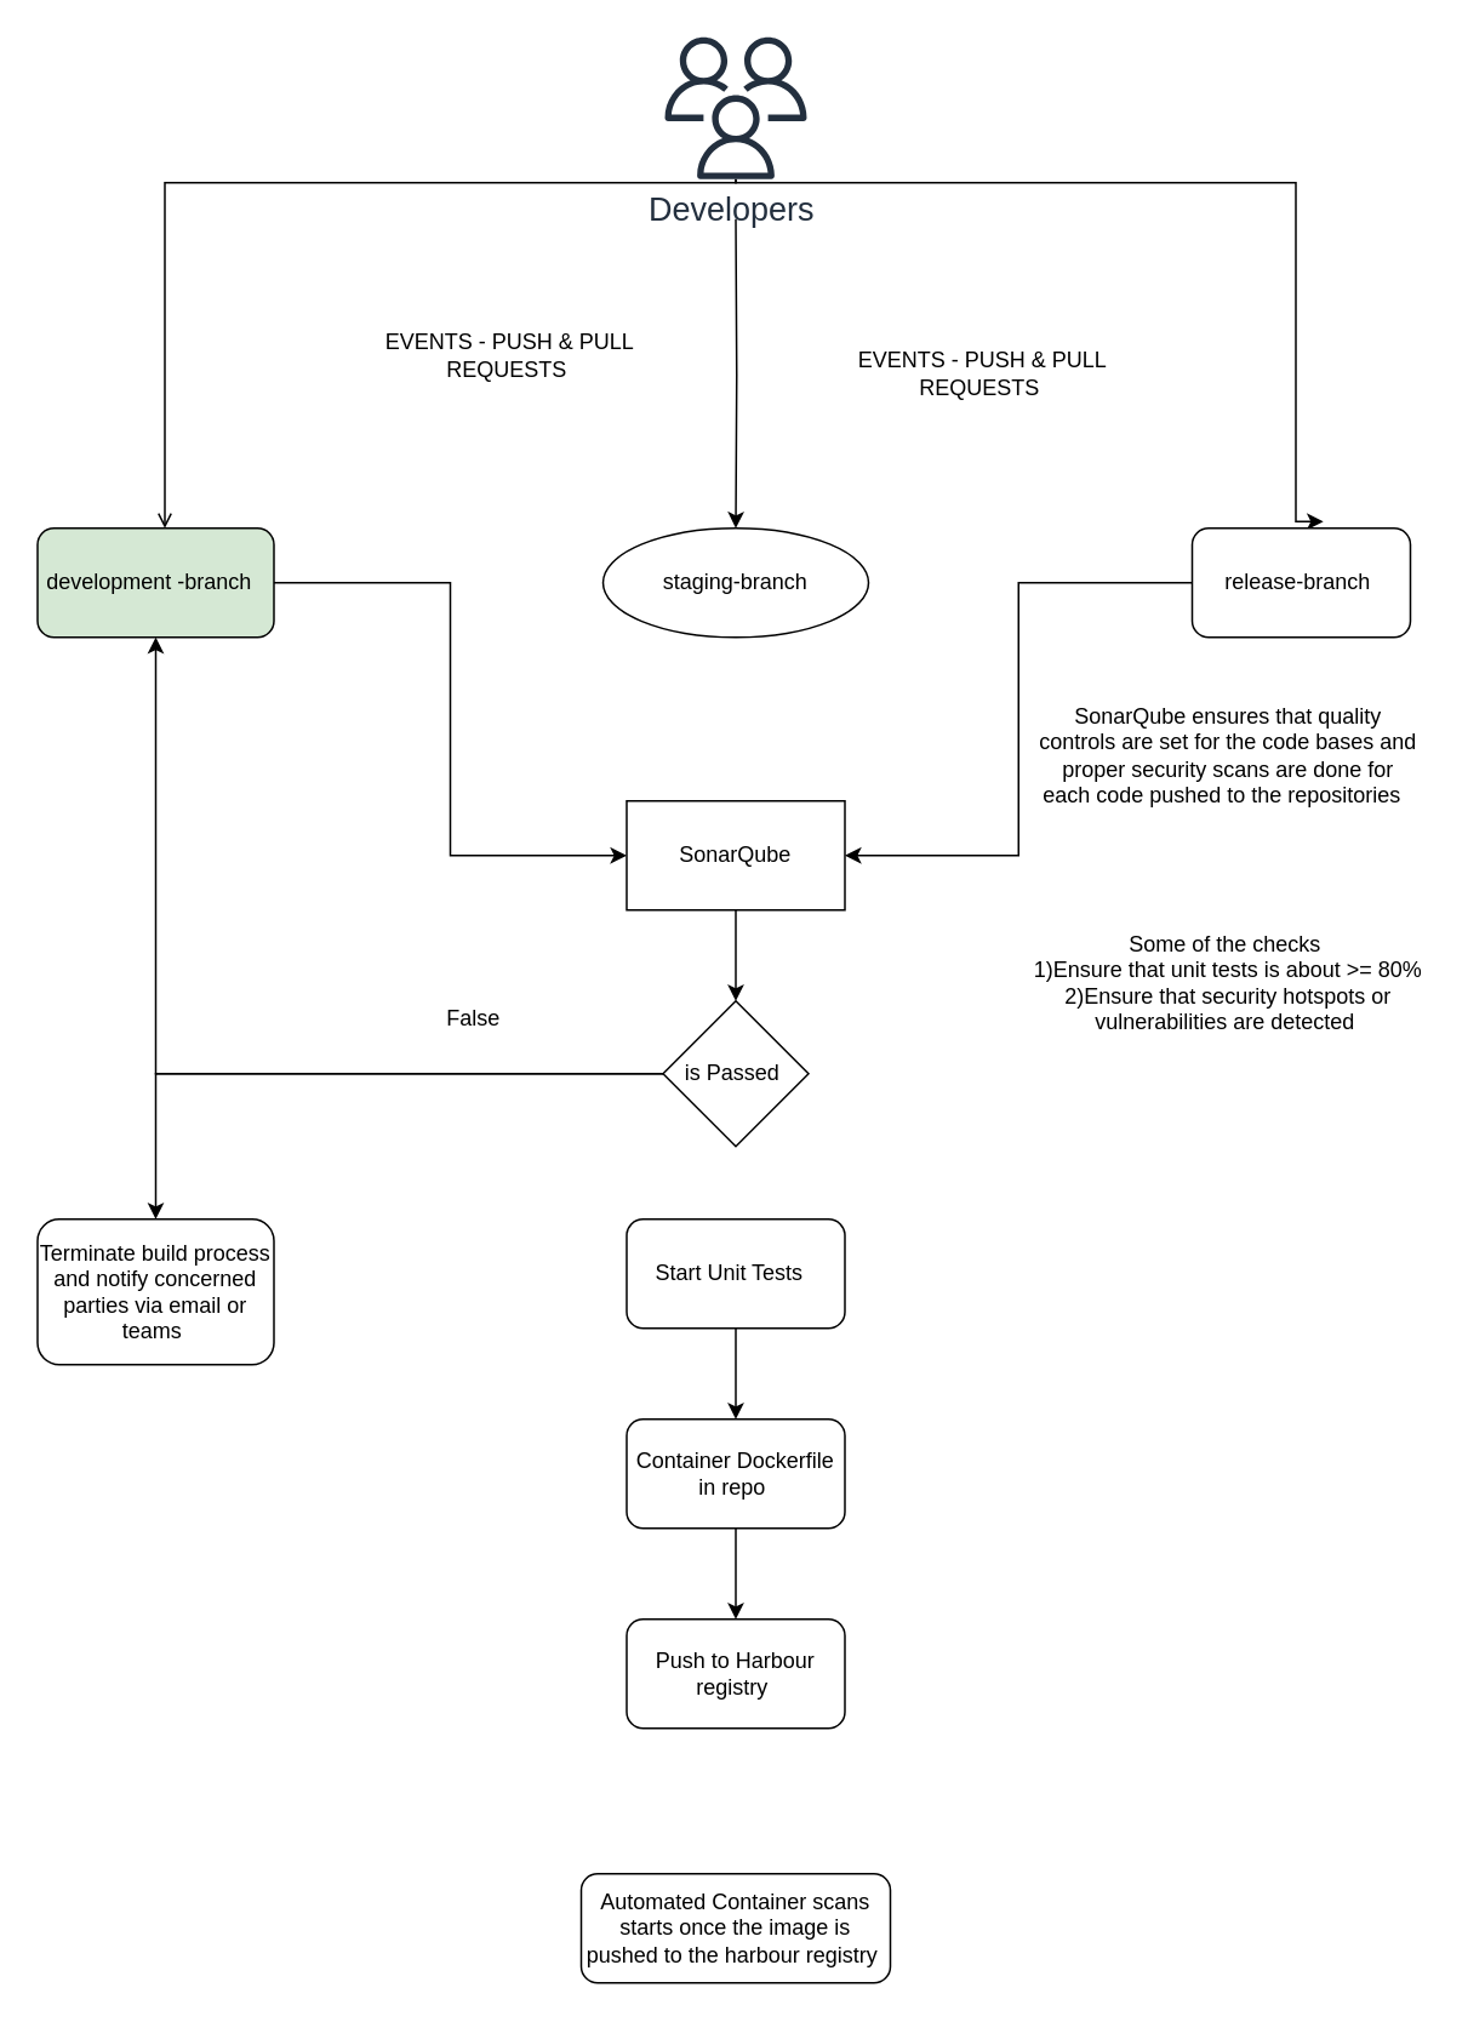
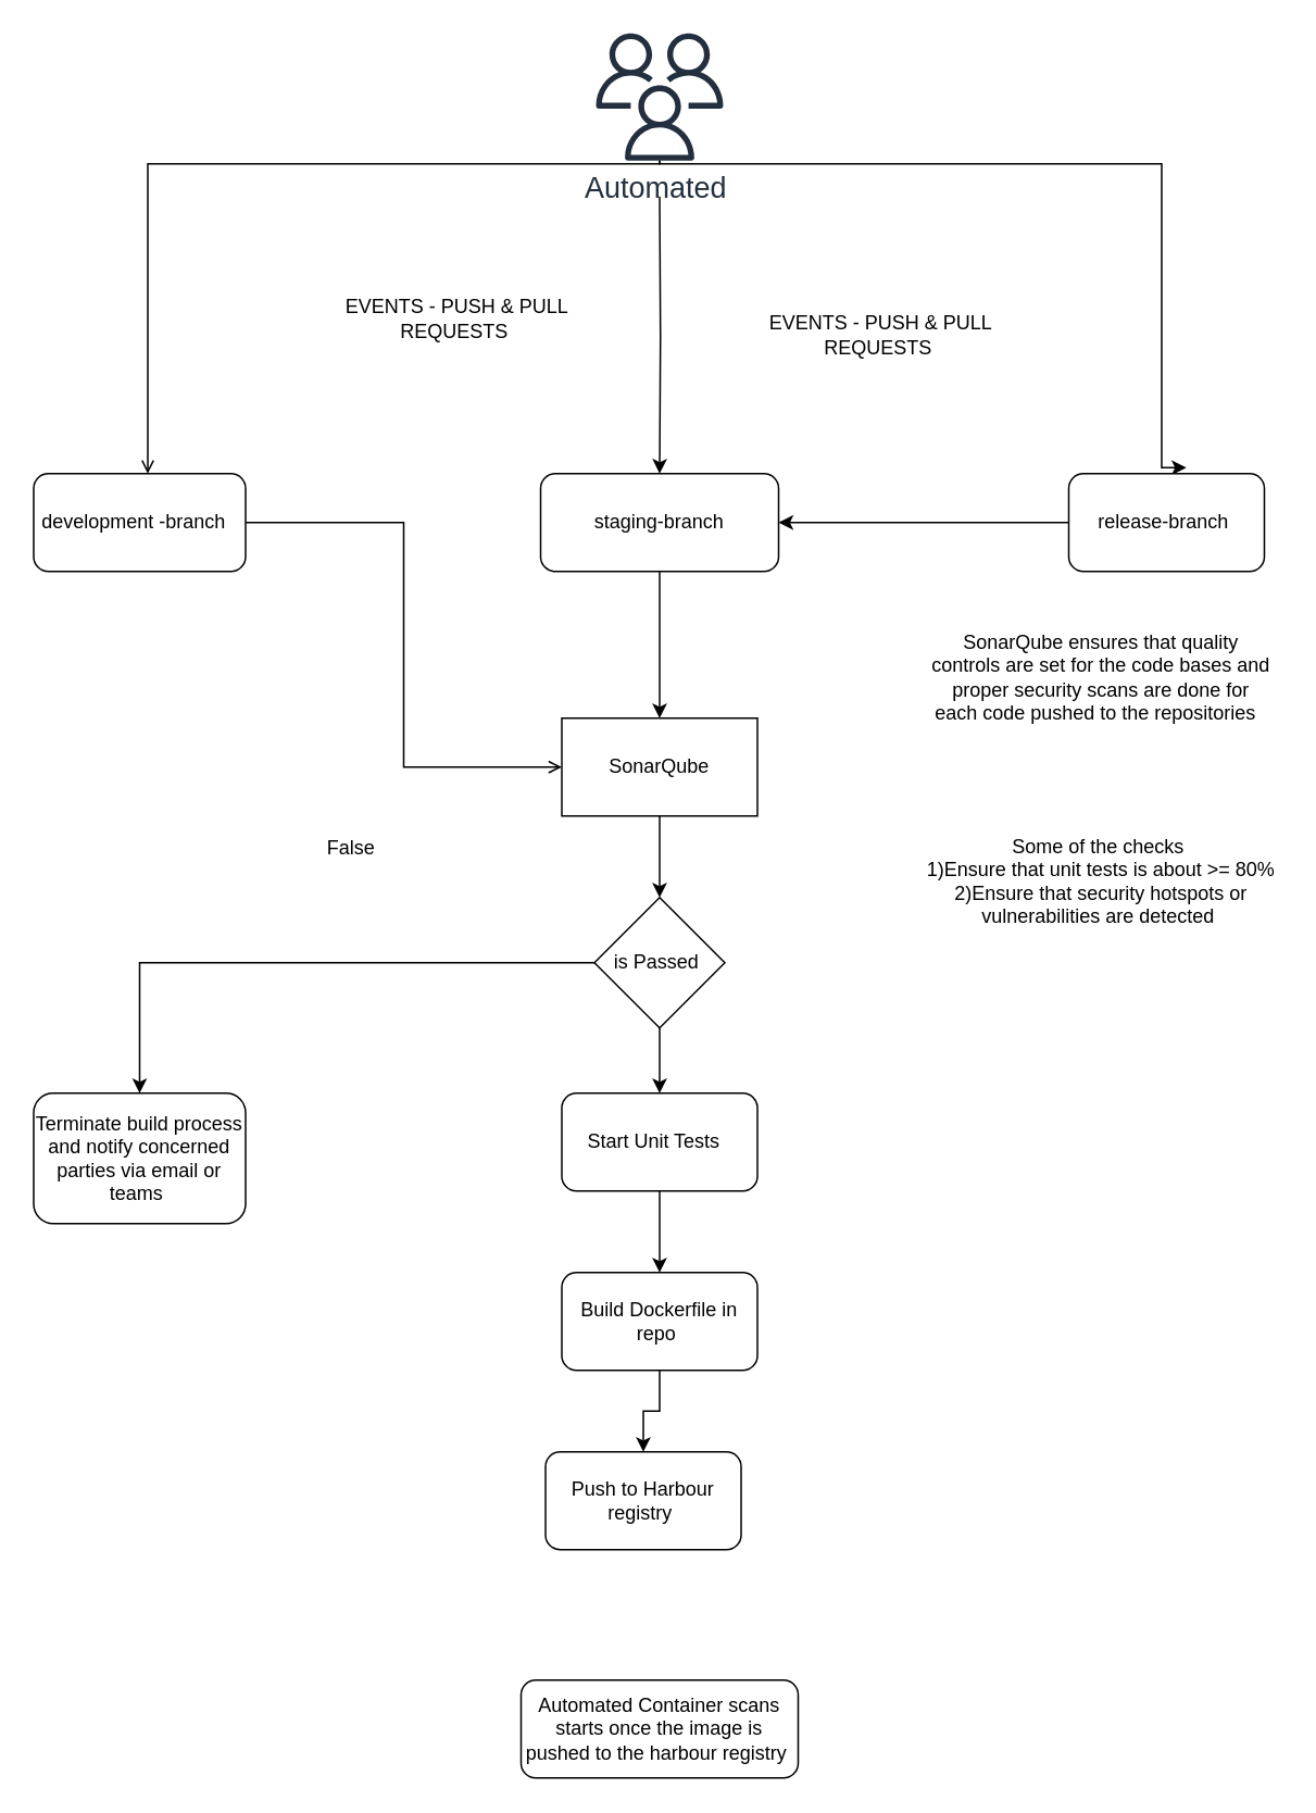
- <mxCell id="7" value="&lt;font style=&quot;font-size: 18px&quot;&gt;Developers&amp;nbsp;&lt;/font&gt;" style="outlineConnect=0;fontColor=#232F3E;gradientColor=none;fillColor=#232F3E;strokeColor=none;dashed=0;verticalLabelPosition=bottom;verticalAlign=top;align=center;html=1;fontSize=12;fontStyle=0;aspect=fixed;pointerEvents=1;shape=mxgraph.aws4.users;" vertex="1" parent="1"><mxGeometry x="365" y="20" width="78" height="78" as="geometry" /></mxCell>
+ <mxCell id="7" value="&lt;font style=&quot;font-size: 18px&quot;&gt;Automated&amp;nbsp;&lt;/font&gt;" style="outlineConnect=0;fontColor=#232F3E;gradientColor=none;fillColor=#232F3E;strokeColor=none;dashed=0;verticalLabelPosition=bottom;verticalAlign=top;align=center;html=1;fontSize=12;fontStyle=0;aspect=fixed;pointerEvents=1;shape=mxgraph.aws4.users;" vertex="1" parent="1"><mxGeometry x="365" y="20" width="78" height="78" as="geometry" /></mxCell>
- <mxCell id="10" value="development -branch&amp;nbsp;&amp;nbsp;" style="rounded=1;whiteSpace=wrap;html=1;fillColor=#d5e8d4;" vertex="1" parent="1"><mxGeometry x="20" y="290" width="130" height="60" as="geometry" /></mxCell>
+ <mxCell id="10" value="development -branch&amp;nbsp;&amp;nbsp;" style="rounded=1;whiteSpace=wrap;html=1;" vertex="1" parent="1"><mxGeometry x="20" y="290" width="130" height="60" as="geometry" /></mxCell>
- <mxCell id="3" value="staging-branch" style="ellipse;whiteSpace=wrap;html=1;" vertex="1" parent="1"><mxGeometry x="331" y="290" width="146" height="60" as="geometry" /></mxCell>
+ <mxCell id="3" value="staging-branch" style="rounded=1;whiteSpace=wrap;html=1;" vertex="1" parent="1"><mxGeometry x="331" y="290" width="146" height="60" as="geometry" /></mxCell>
+ <mxCell id="2" style="edgeStyle=orthogonalEdgeStyle;rounded=0;orthogonalLoop=1;jettySize=auto;html=1;" edge="1" parent="1" source="3" target="15"><mxGeometry relative="1" as="geometry" /></mxCell>
- <mxCell id="11" style="edgeStyle=orthogonalEdgeStyle;rounded=0;orthogonalLoop=1;jettySize=auto;html=1;entryX=1;entryY=0.5;entryDx=0;entryDy=0;" edge="1" parent="1" source="12" target="15"><mxGeometry relative="1" as="geometry" /></mxCell>
+ <mxCell id="11" style="edgeStyle=orthogonalEdgeStyle;rounded=0;orthogonalLoop=1;jettySize=auto;html=1;" edge="1" parent="1" source="12" target="3"><mxGeometry relative="1" as="geometry" /></mxCell>
- <mxCell id="9" style="edgeStyle=orthogonalEdgeStyle;rounded=0;orthogonalLoop=1;jettySize=auto;html=1;entryX=0;entryY=0.5;entryDx=0;entryDy=0;" edge="1" parent="1" source="10" target="15"><mxGeometry relative="1" as="geometry" /></mxCell>
+ <mxCell id="9" style="edgeStyle=orthogonalEdgeStyle;rounded=0;orthogonalLoop=1;jettySize=auto;html=1;entryX=0;entryY=0.5;entryDx=0;entryDy=0;endArrow=open;" edge="1" parent="1" source="10" target="15"><mxGeometry relative="1" as="geometry" /></mxCell>
- <mxCell id="17" style="edgeStyle=orthogonalEdgeStyle;rounded=0;orthogonalLoop=1;jettySize=auto;html=1;" edge="1" parent="1" source="19" target="10"><mxGeometry relative="1" as="geometry" /></mxCell>
+ <mxCell id="17" style="edgeStyle=orthogonalEdgeStyle;rounded=0;orthogonalLoop=1;jettySize=auto;html=1;entryX=0.5;entryY=0;entryDx=0;entryDy=0;" edge="1" parent="1" source="19" target="22"><mxGeometry relative="1" as="geometry" /></mxCell>
- <mxCell id="24" value="False" style="text;html=1;strokeColor=none;fillColor=none;align=center;verticalAlign=middle;whiteSpace=wrap;rounded=0;" vertex="1" parent="1"><mxGeometry x="240" y="550" width="40" height="20" as="geometry" /></mxCell>
+ <mxCell id="24" value="False" style="text;html=1;strokeColor=none;fillColor=none;align=center;verticalAlign=middle;whiteSpace=wrap;rounded=0;" vertex="1" parent="1"><mxGeometry x="195" y="510" width="40" height="20" as="geometry" /></mxCell>
- <mxCell id="26" value="Container Dockerfile in repo&amp;nbsp;" style="rounded=1;whiteSpace=wrap;html=1;" vertex="1" parent="1"><mxGeometry x="344" y="780" width="120" height="60" as="geometry" /></mxCell>
+ <mxCell id="26" value="Build Dockerfile in repo&amp;nbsp;" style="rounded=1;whiteSpace=wrap;html=1;" vertex="1" parent="1"><mxGeometry x="344" y="780" width="120" height="60" as="geometry" /></mxCell>
- <mxCell id="27" value="Push to Harbour registry&amp;nbsp;" style="rounded=1;whiteSpace=wrap;html=1;" vertex="1" parent="1"><mxGeometry x="344" y="890" width="120" height="60" as="geometry" /></mxCell>
+ <mxCell id="27" value="Push to Harbour registry&amp;nbsp;" style="rounded=1;whiteSpace=wrap;html=1;" vertex="1" parent="1"><mxGeometry x="334" y="890" width="120" height="60" as="geometry" /></mxCell>
